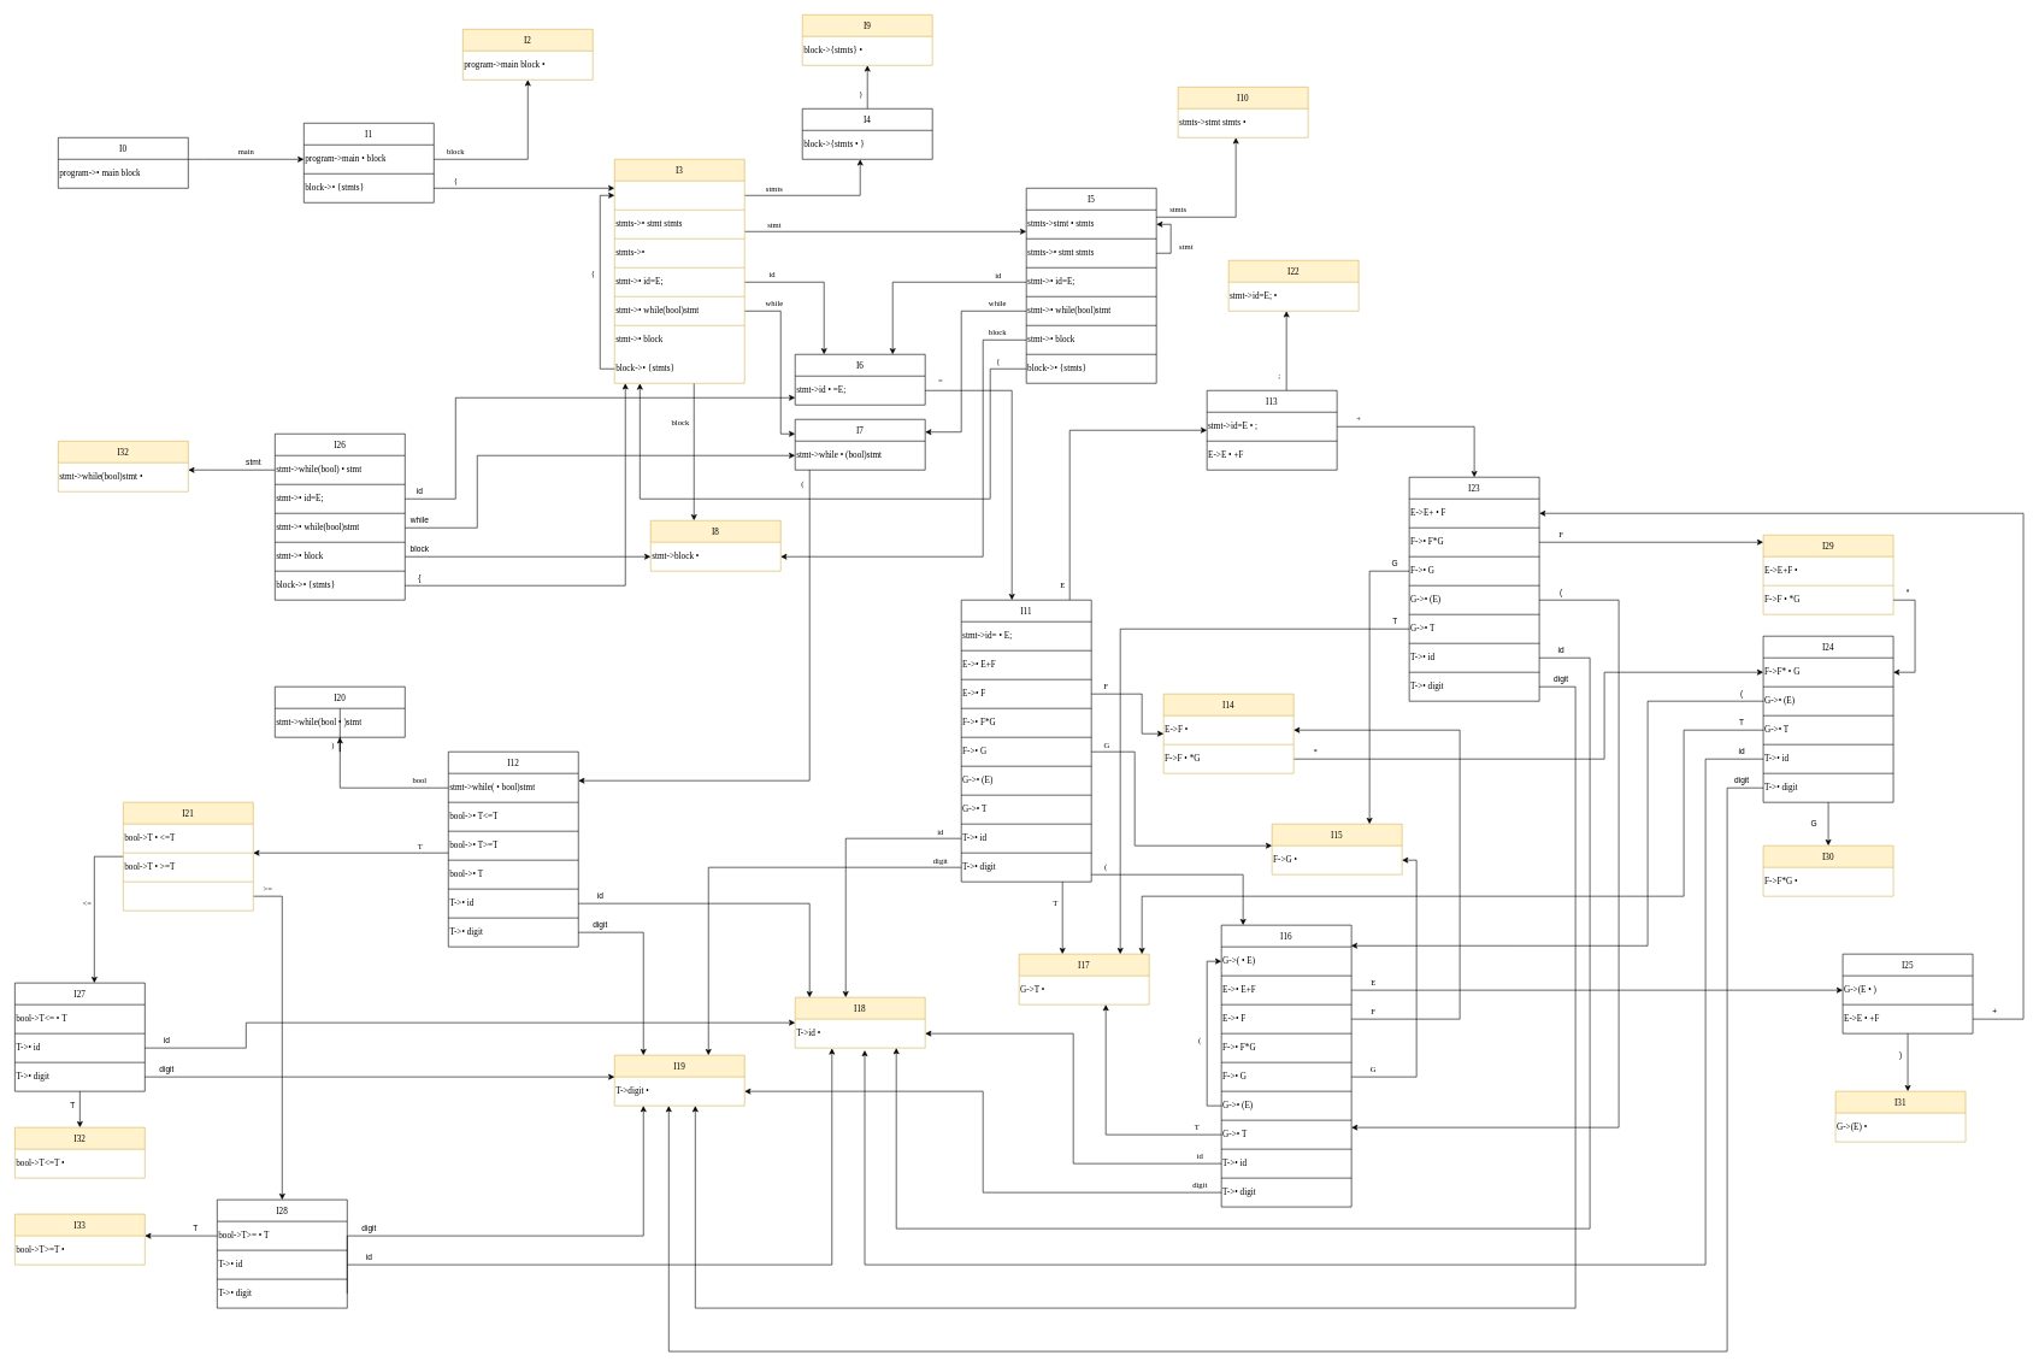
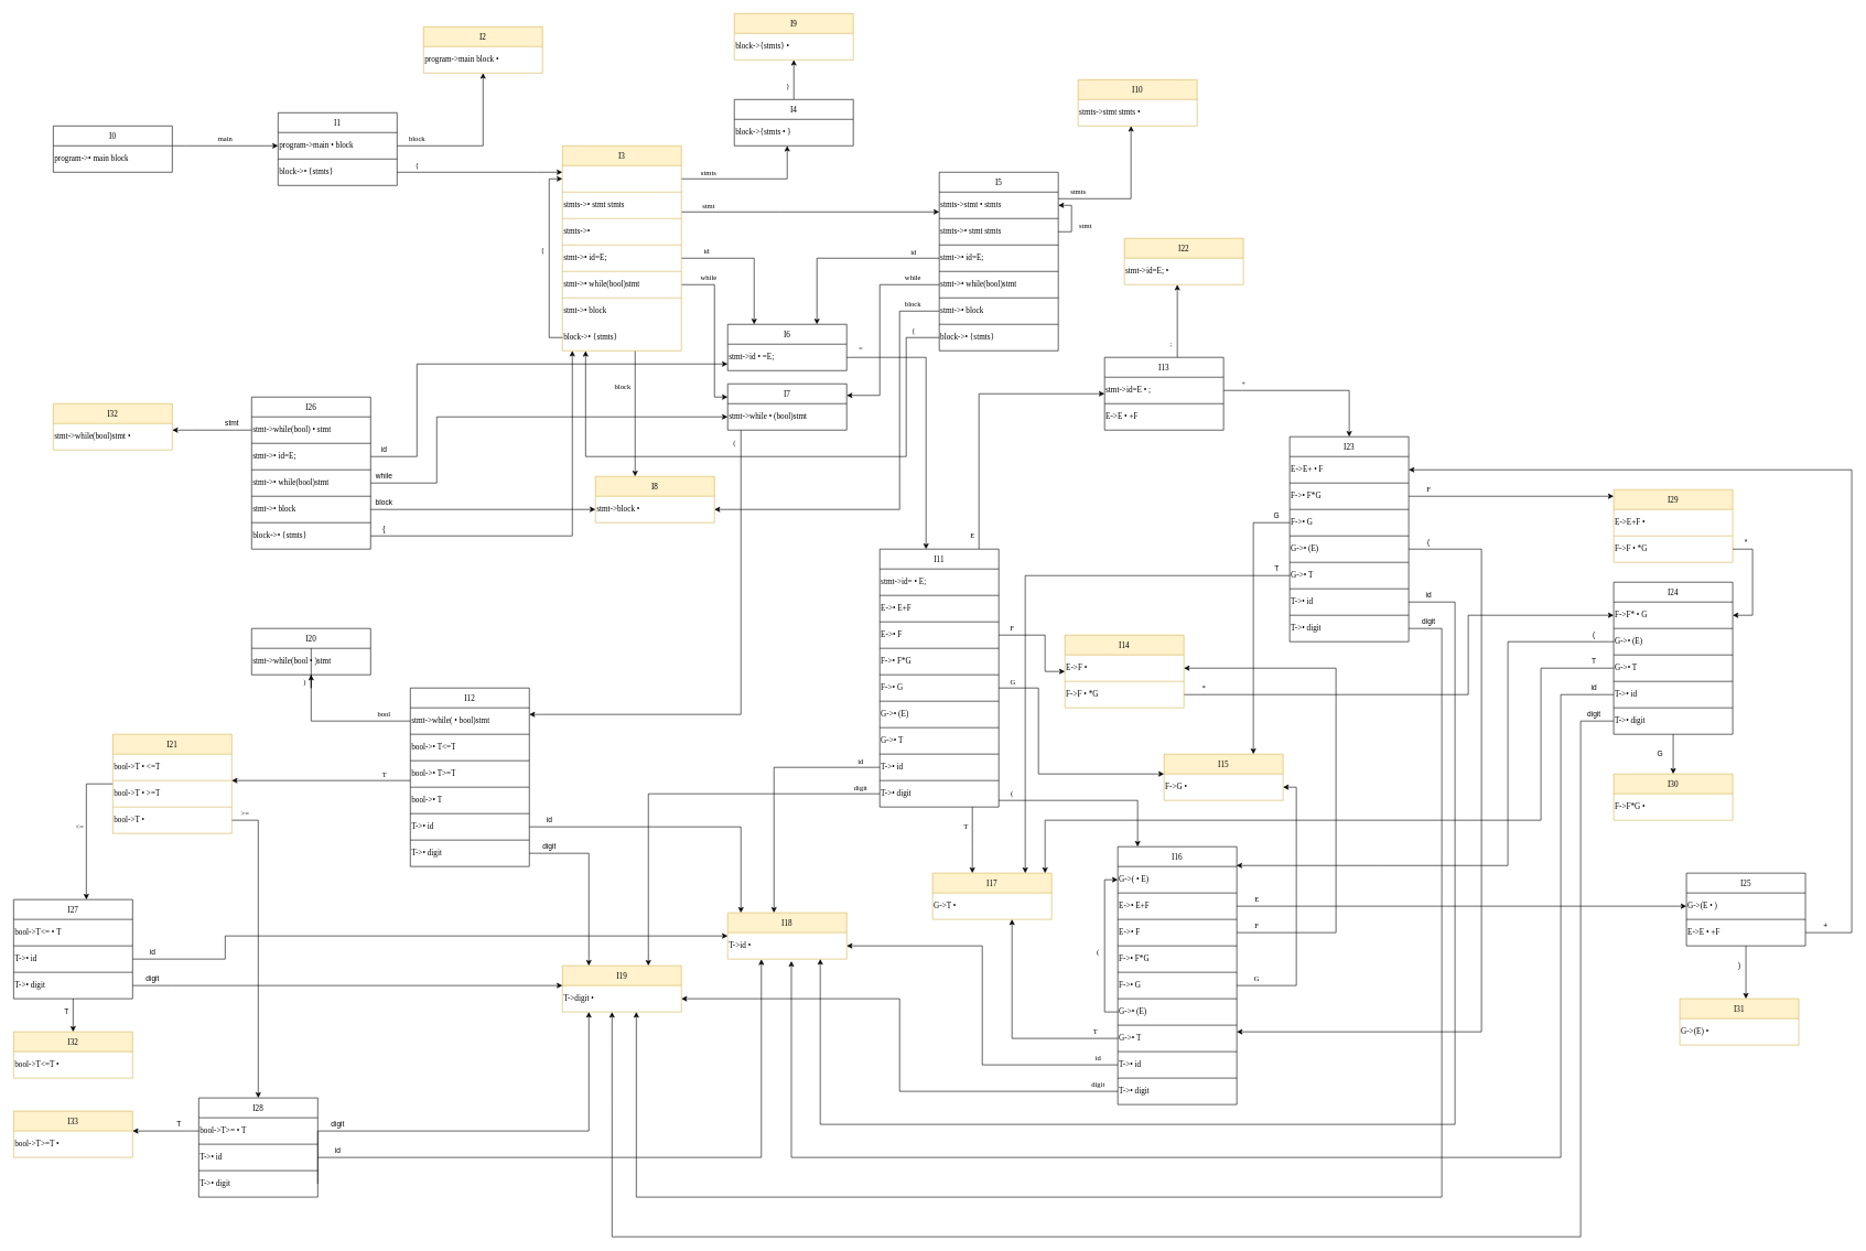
+ <mxCell id="200" value="bool-&gt;T •" style="shape=partialRectangle;whiteSpace=wrap;connectable=0;overflow=hidden;fillColor=none;top=0;left=0;bottom=0;right=0;pointerEvents=1;align=left;verticalAlign=middle;fontFamily=Fira Code;fontSource=https%3A%2F%2Ffonts.googleapis.com%2Fcss%3Ffamily%3DFira%2BCode;" parent="199" vertex="1"><mxGeometry width="180" height="40" as="geometry"><mxRectangle width="180" height="40" as="alternateBounds" /></mxGeometry></mxCell>
